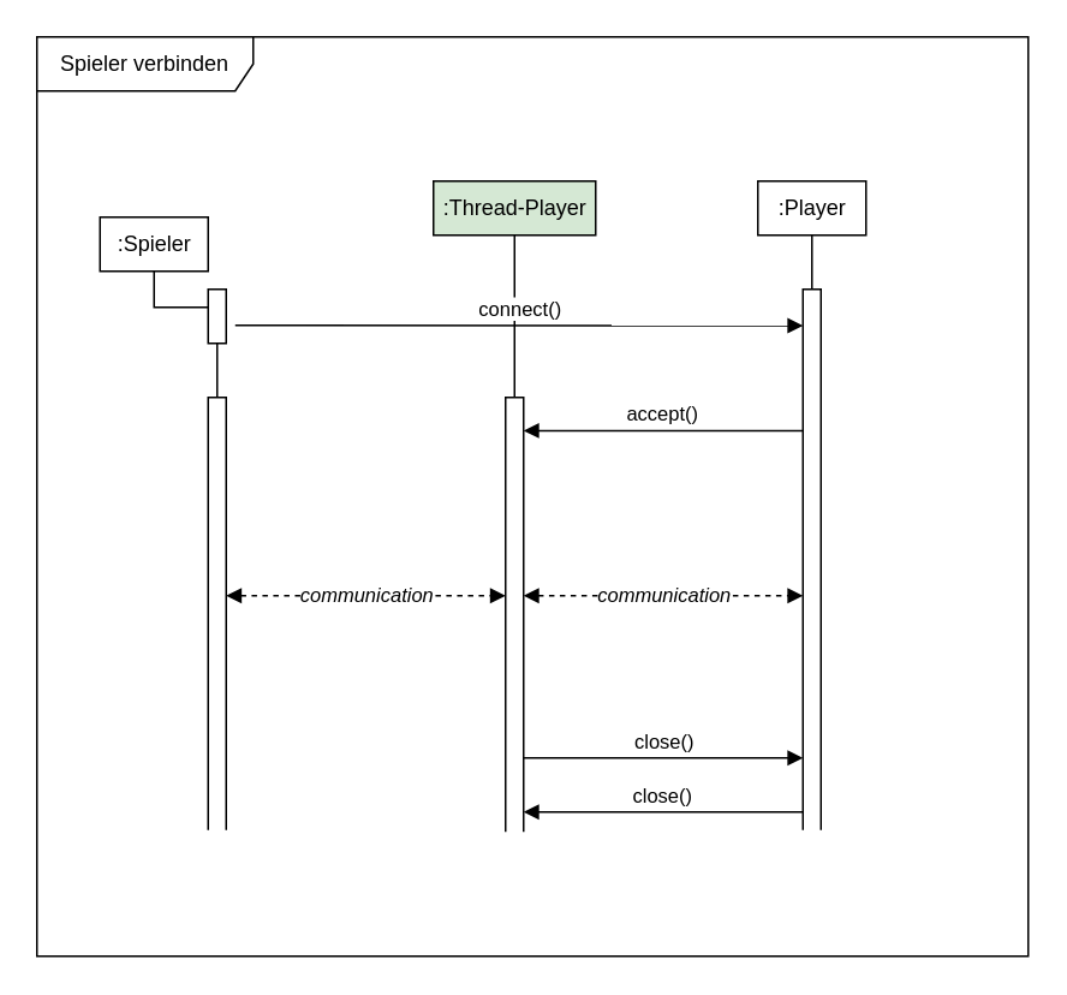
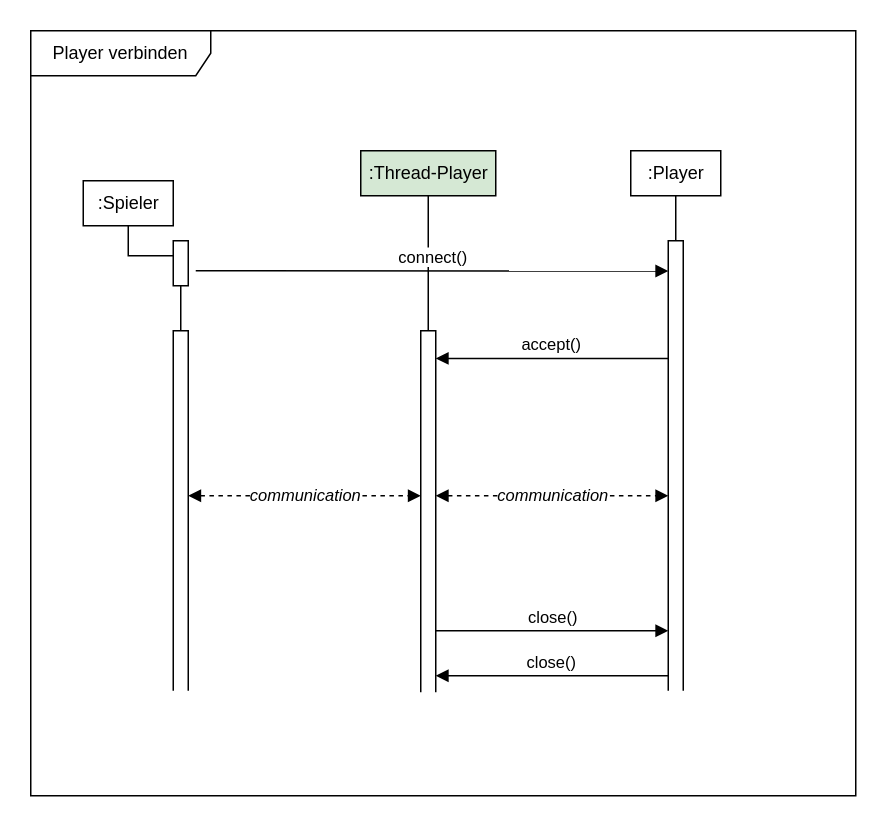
- <mxCell id="2" value="Spieler verbinden" style="shape=umlFrame;whiteSpace=wrap;html=1;width=120;height=30;" parent="1" vertex="1"><mxGeometry x="20" y="20" width="550" height="510" as="geometry" /></mxCell>
+ <mxCell id="2" value="Player verbinden" style="shape=umlFrame;whiteSpace=wrap;html=1;width=120;height=30;" parent="1" vertex="1"><mxGeometry x="20" y="20" width="550" height="510" as="geometry" /></mxCell>
